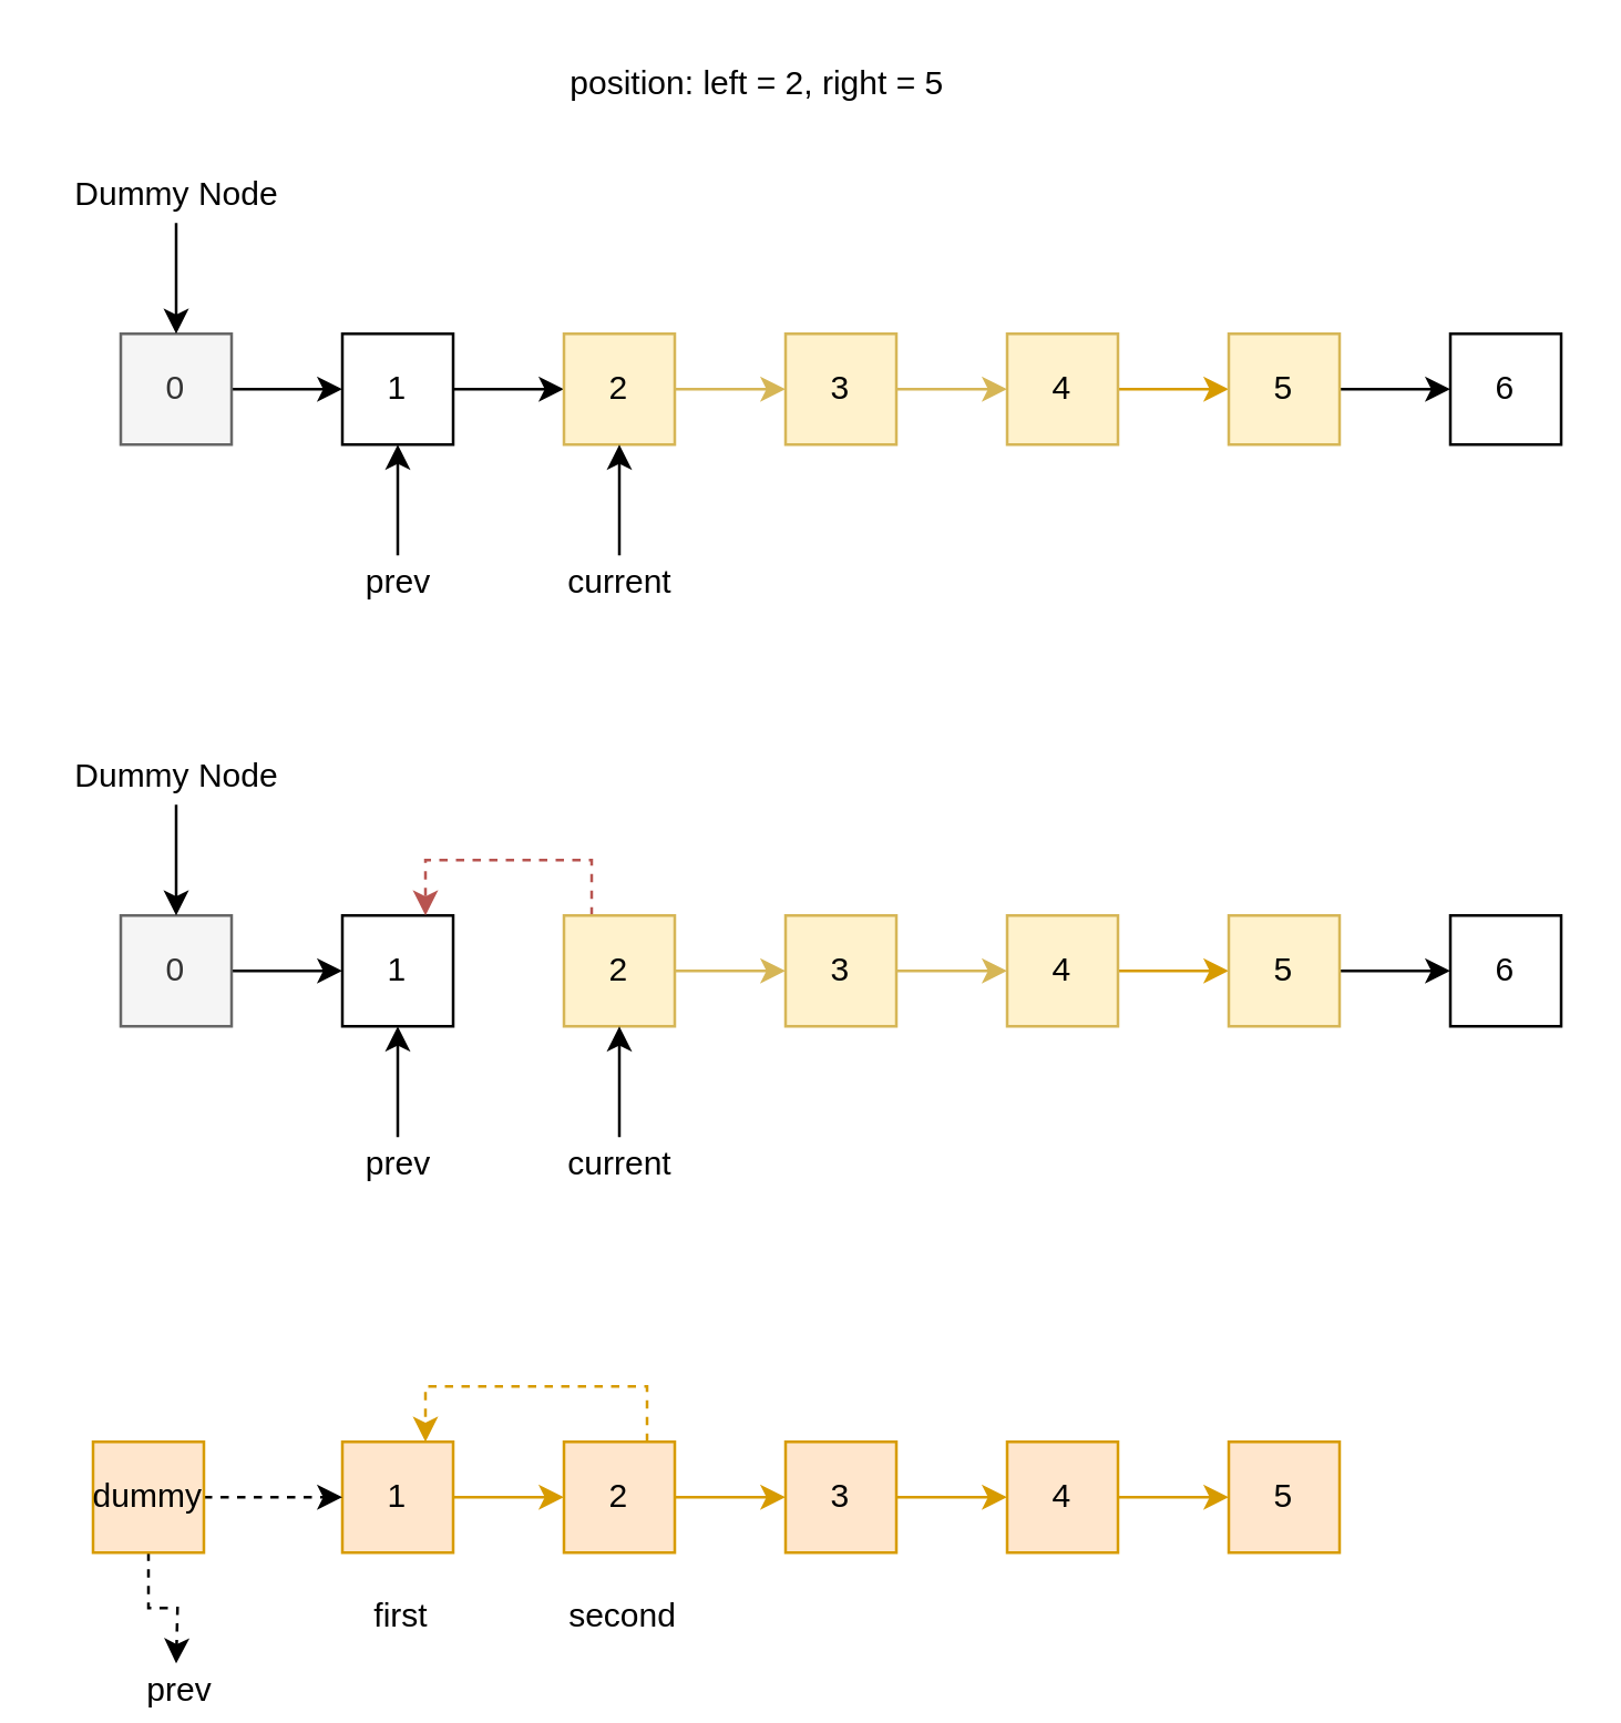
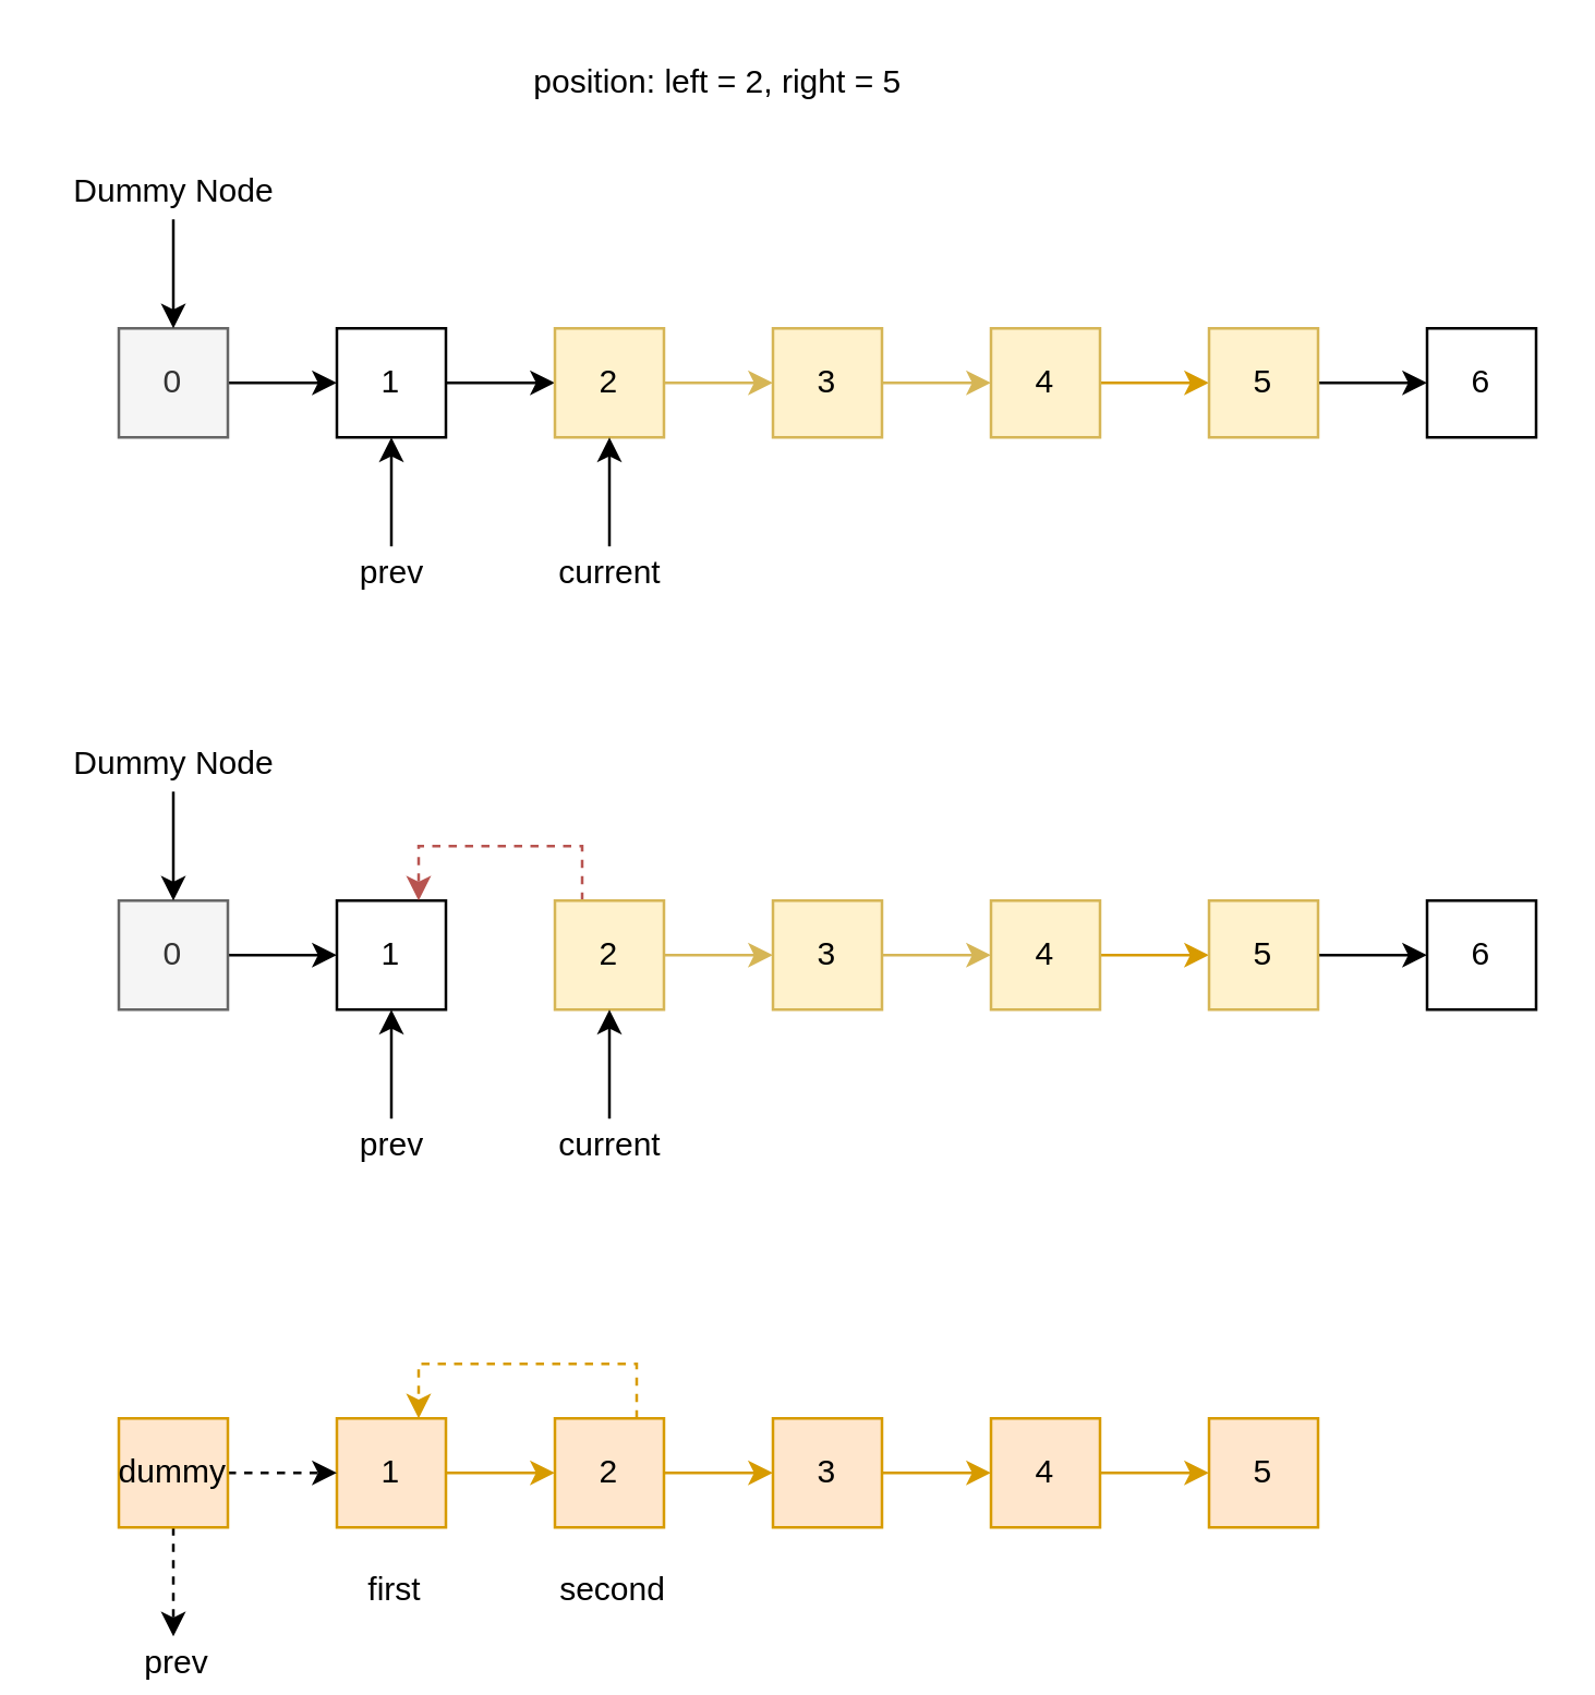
- <mxCell id="13" value="position: left = 2, right = 5" style="text;html=1;strokeColor=none;fillColor=none;align=center;verticalAlign=middle;whiteSpace=wrap;rounded=0;" vertex="1" parent="1"><mxGeometry x="203" y="20" width="140" height="20" as="geometry" /></mxCell>
+ <mxCell id="13" value="position: left = 2, right = 5" style="text;html=1;strokeColor=none;fillColor=none;align=center;verticalAlign=middle;whiteSpace=wrap;rounded=0;" vertex="1" parent="1"><mxGeometry x="193" y="20" width="140" height="20" as="geometry" /></mxCell>
- <mxCell id="54" value="dummy" style="rounded=0;whiteSpace=wrap;html=1;fillColor=#ffe6cc;strokeColor=#d79b00;" vertex="1" parent="1"><mxGeometry x="33" y="520" width="40" height="40" as="geometry" /></mxCell>
+ <mxCell id="54" value="dummy" style="rounded=0;whiteSpace=wrap;html=1;fillColor=#ffe6cc;strokeColor=#d79b00;" vertex="1" parent="1"><mxGeometry x="43" y="520" width="40" height="40" as="geometry" /></mxCell>
